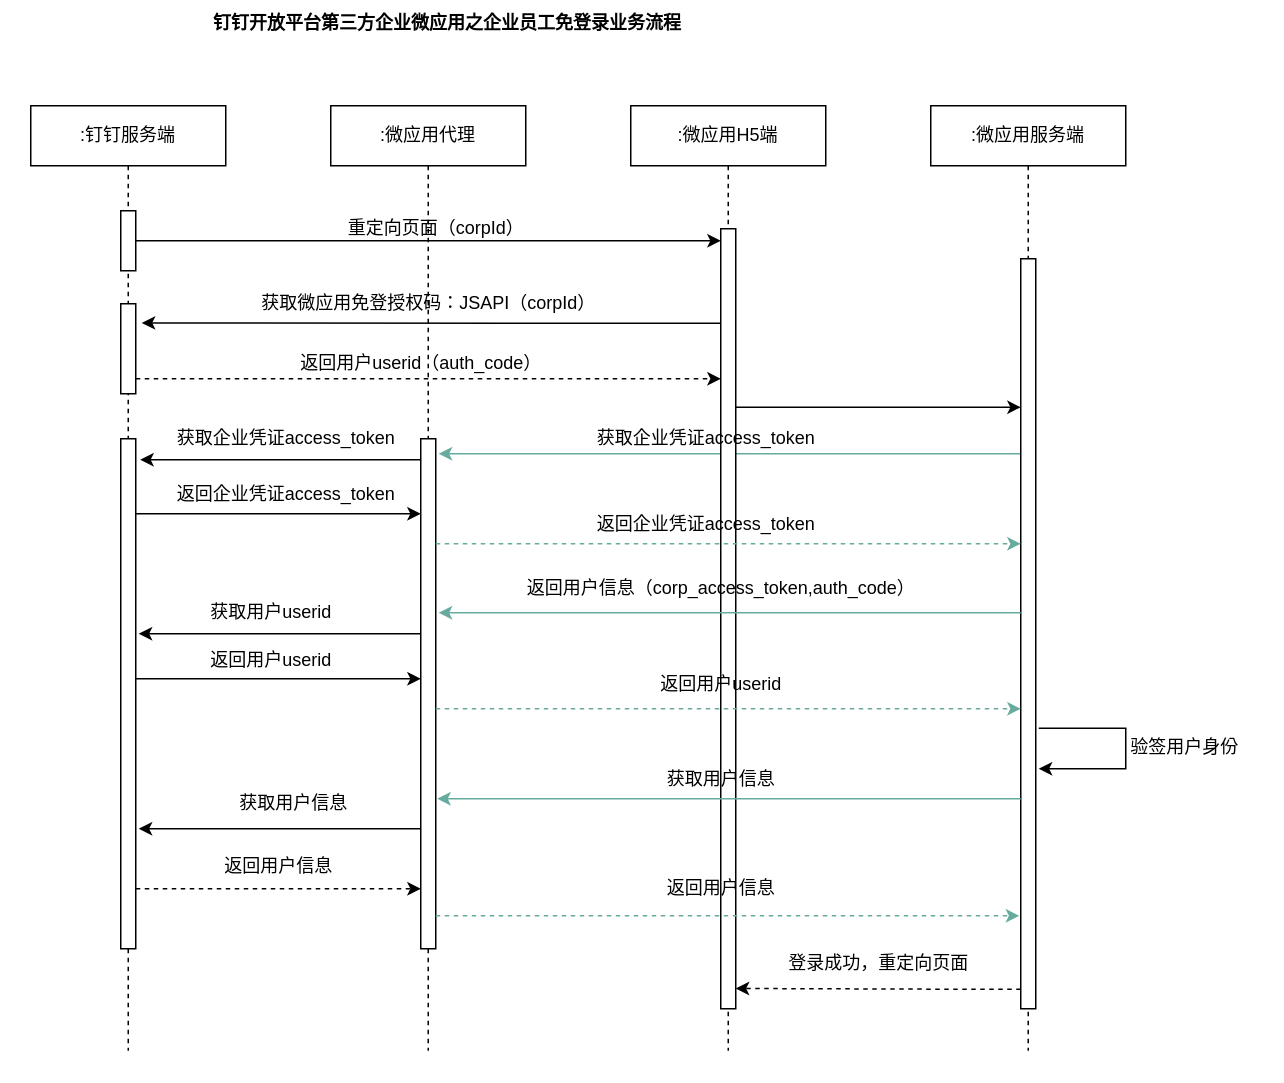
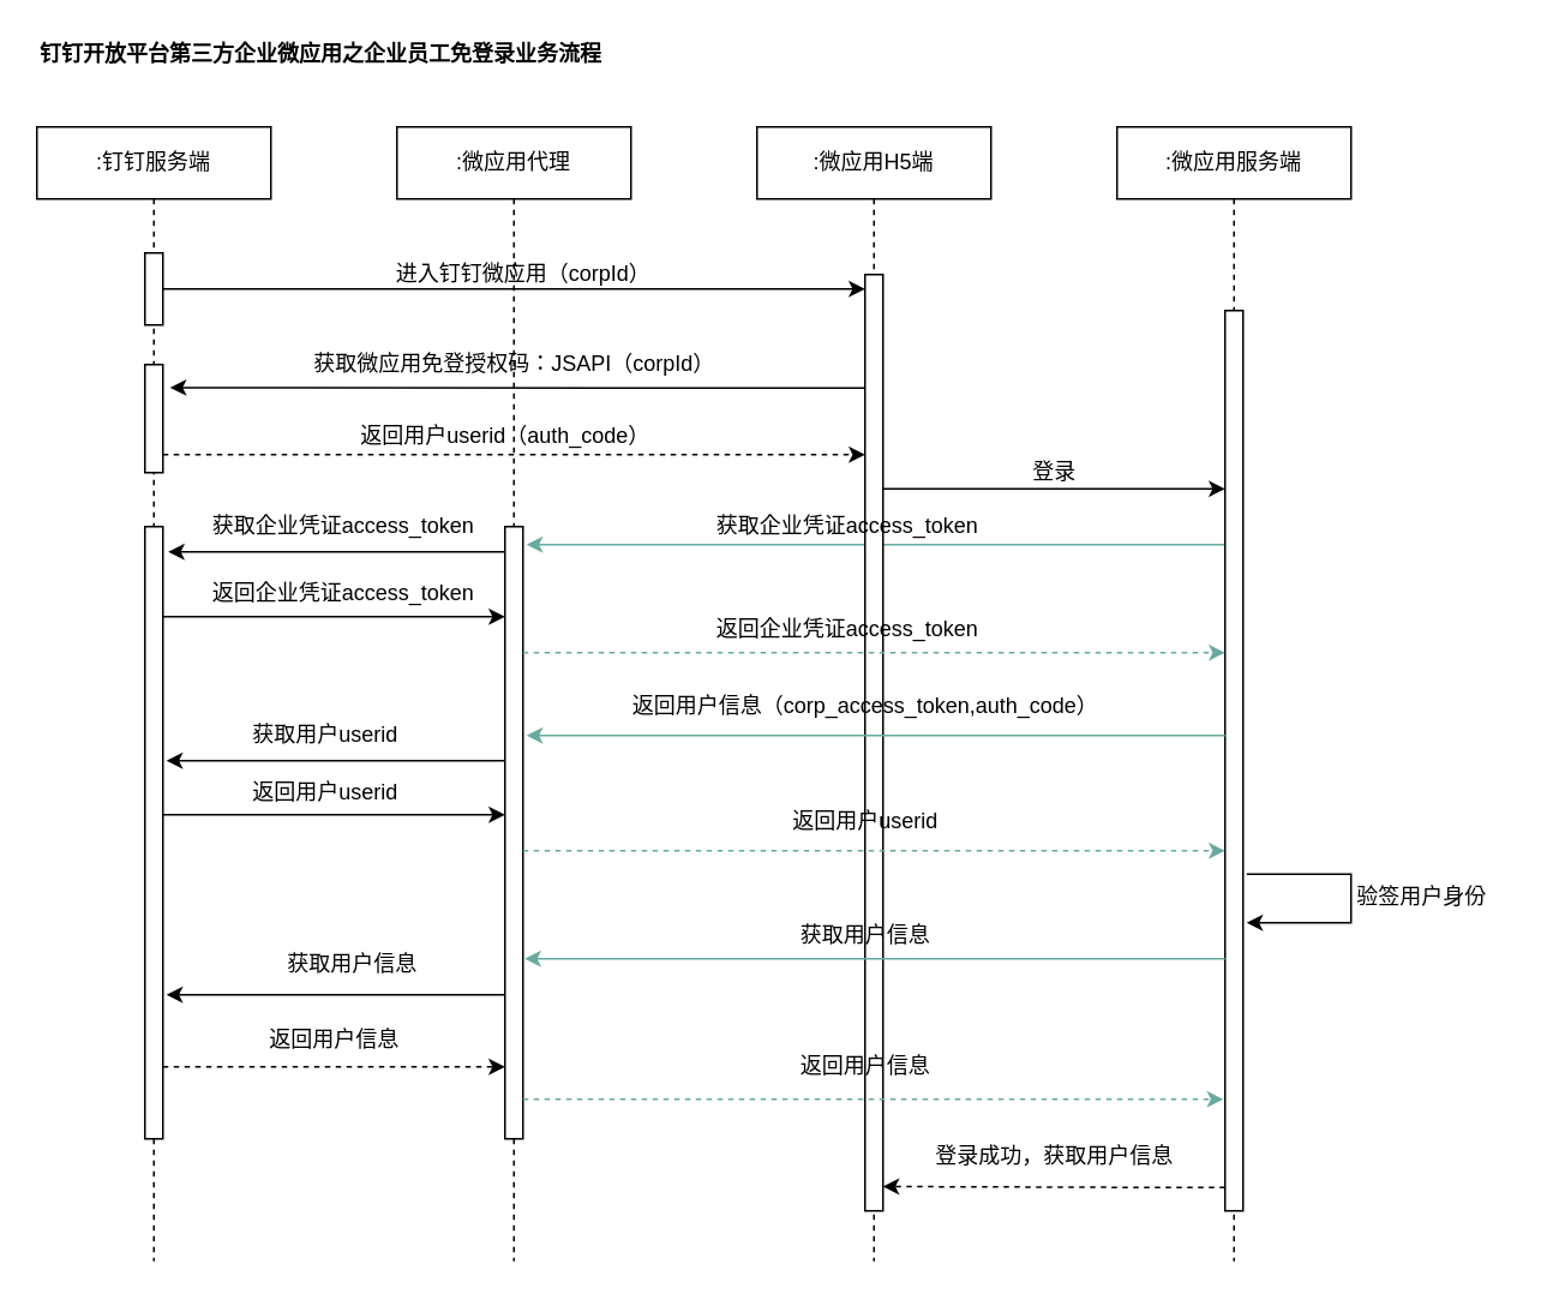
- <mxCell id="47" value="&lt;b&gt;钉钉开放平台第三方企业微应用之企业员工免登录业务流程&lt;/b&gt;" style="text;html=1;align=left;verticalAlign=middle;resizable=0;points=[];autosize=1;" parent="1" vertex="1"><mxGeometry x="140" y="5" width="330" height="20" as="geometry" /></mxCell>
+ <mxCell id="47" value="&lt;b&gt;钉钉开放平台第三方企业微应用之企业员工免登录业务流程&lt;/b&gt;" style="text;html=1;align=left;verticalAlign=middle;resizable=0;points=[];autosize=1;" parent="1" vertex="1"><mxGeometry x="20" y="20" width="330" height="20" as="geometry" /></mxCell>
- <mxCell id="15" value="重定向页面（corpId）" style="text;html=1;align=center;verticalAlign=middle;resizable=0;points=[];autosize=1;" parent="1" vertex="1"><mxGeometry x="210" y="142" width="160" height="20" as="geometry" /></mxCell>
+ <mxCell id="15" value="进入钉钉微应用（corpId）" style="text;html=1;align=center;verticalAlign=middle;resizable=0;points=[];autosize=1;" parent="1" vertex="1"><mxGeometry x="210" y="142" width="160" height="20" as="geometry" /></mxCell>
+ <mxCell id="21" value="登录" style="text;html=1;align=center;verticalAlign=middle;resizable=0;points=[];autosize=1;" parent="1" vertex="1"><mxGeometry x="565" y="252" width="40" height="20" as="geometry" /></mxCell>
- <mxCell id="46" value="登录成功，重定向页面" style="text;html=1;align=center;verticalAlign=middle;resizable=0;points=[];autosize=1;" parent="1" vertex="1"><mxGeometry x="515" y="632" width="140" height="20" as="geometry" /></mxCell>
+ <mxCell id="46" value="登录成功，获取用户信息" style="text;html=1;align=center;verticalAlign=middle;resizable=0;points=[];autosize=1;" parent="1" vertex="1"><mxGeometry x="515" y="632" width="140" height="20" as="geometry" /></mxCell>
